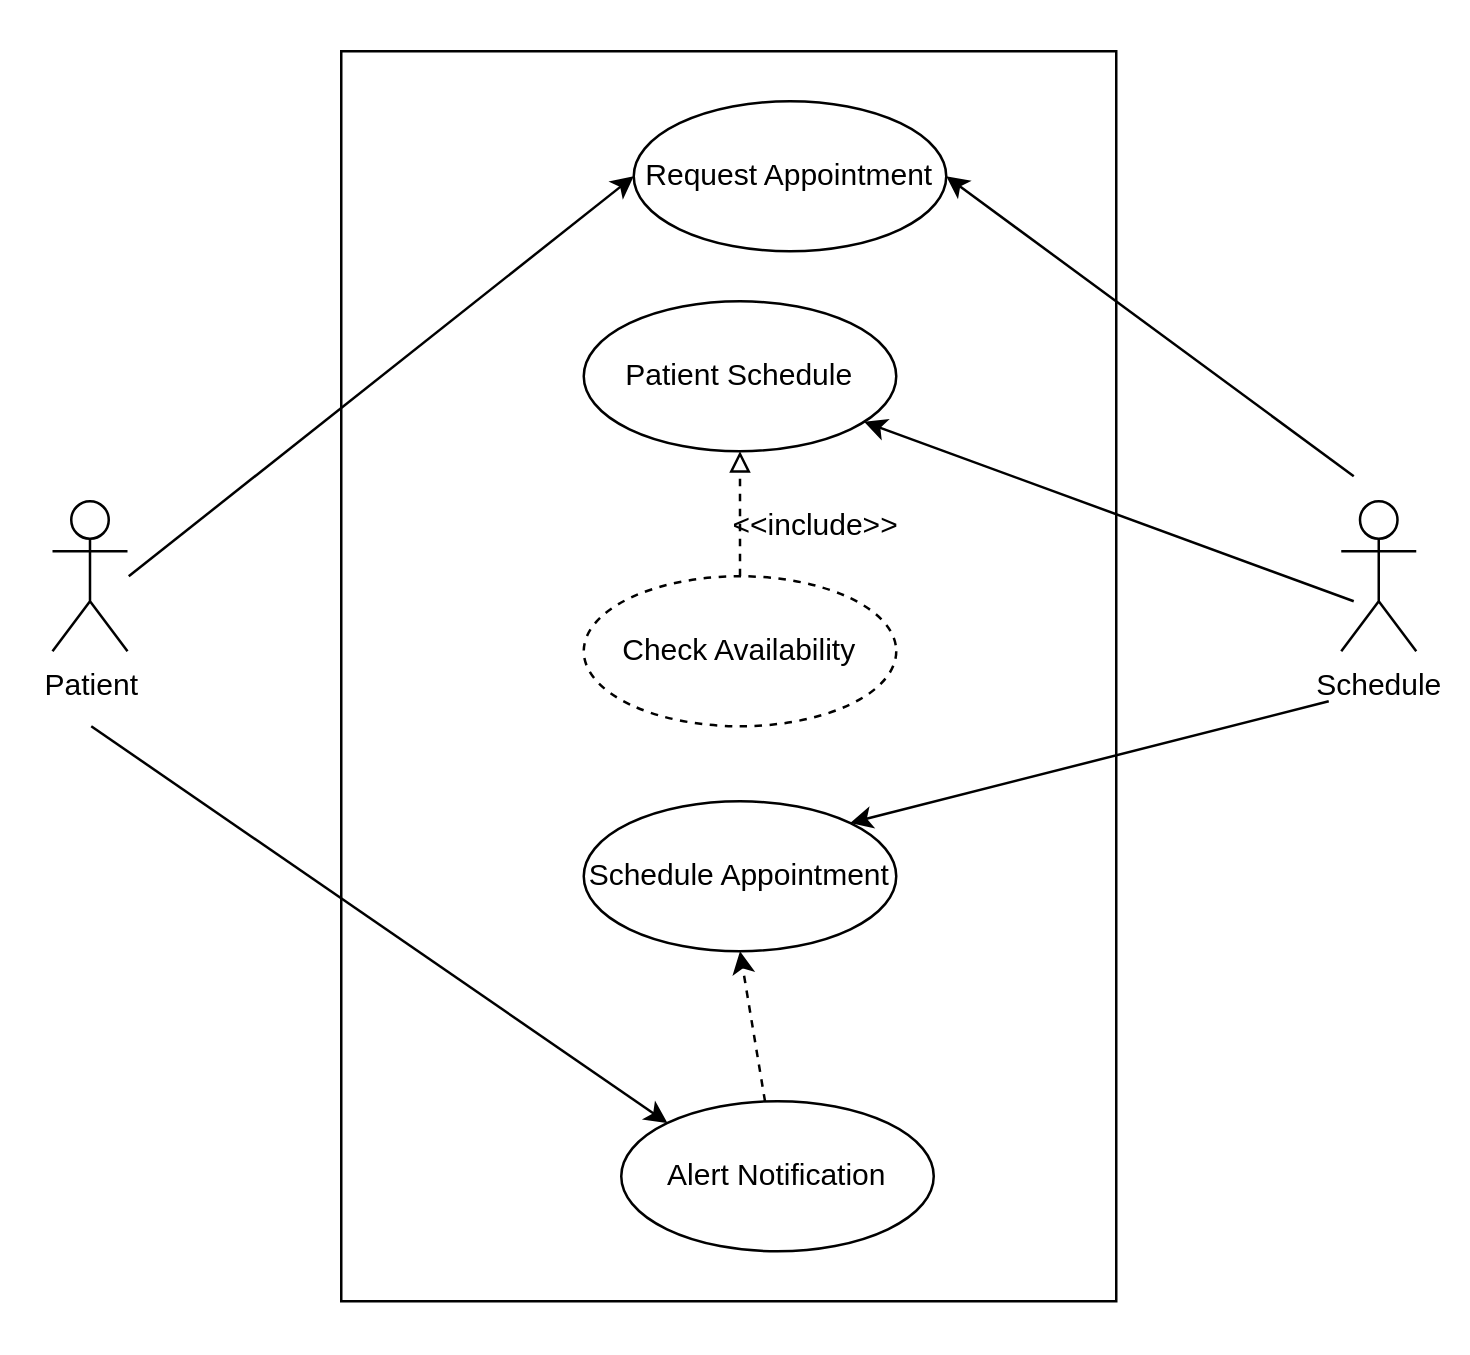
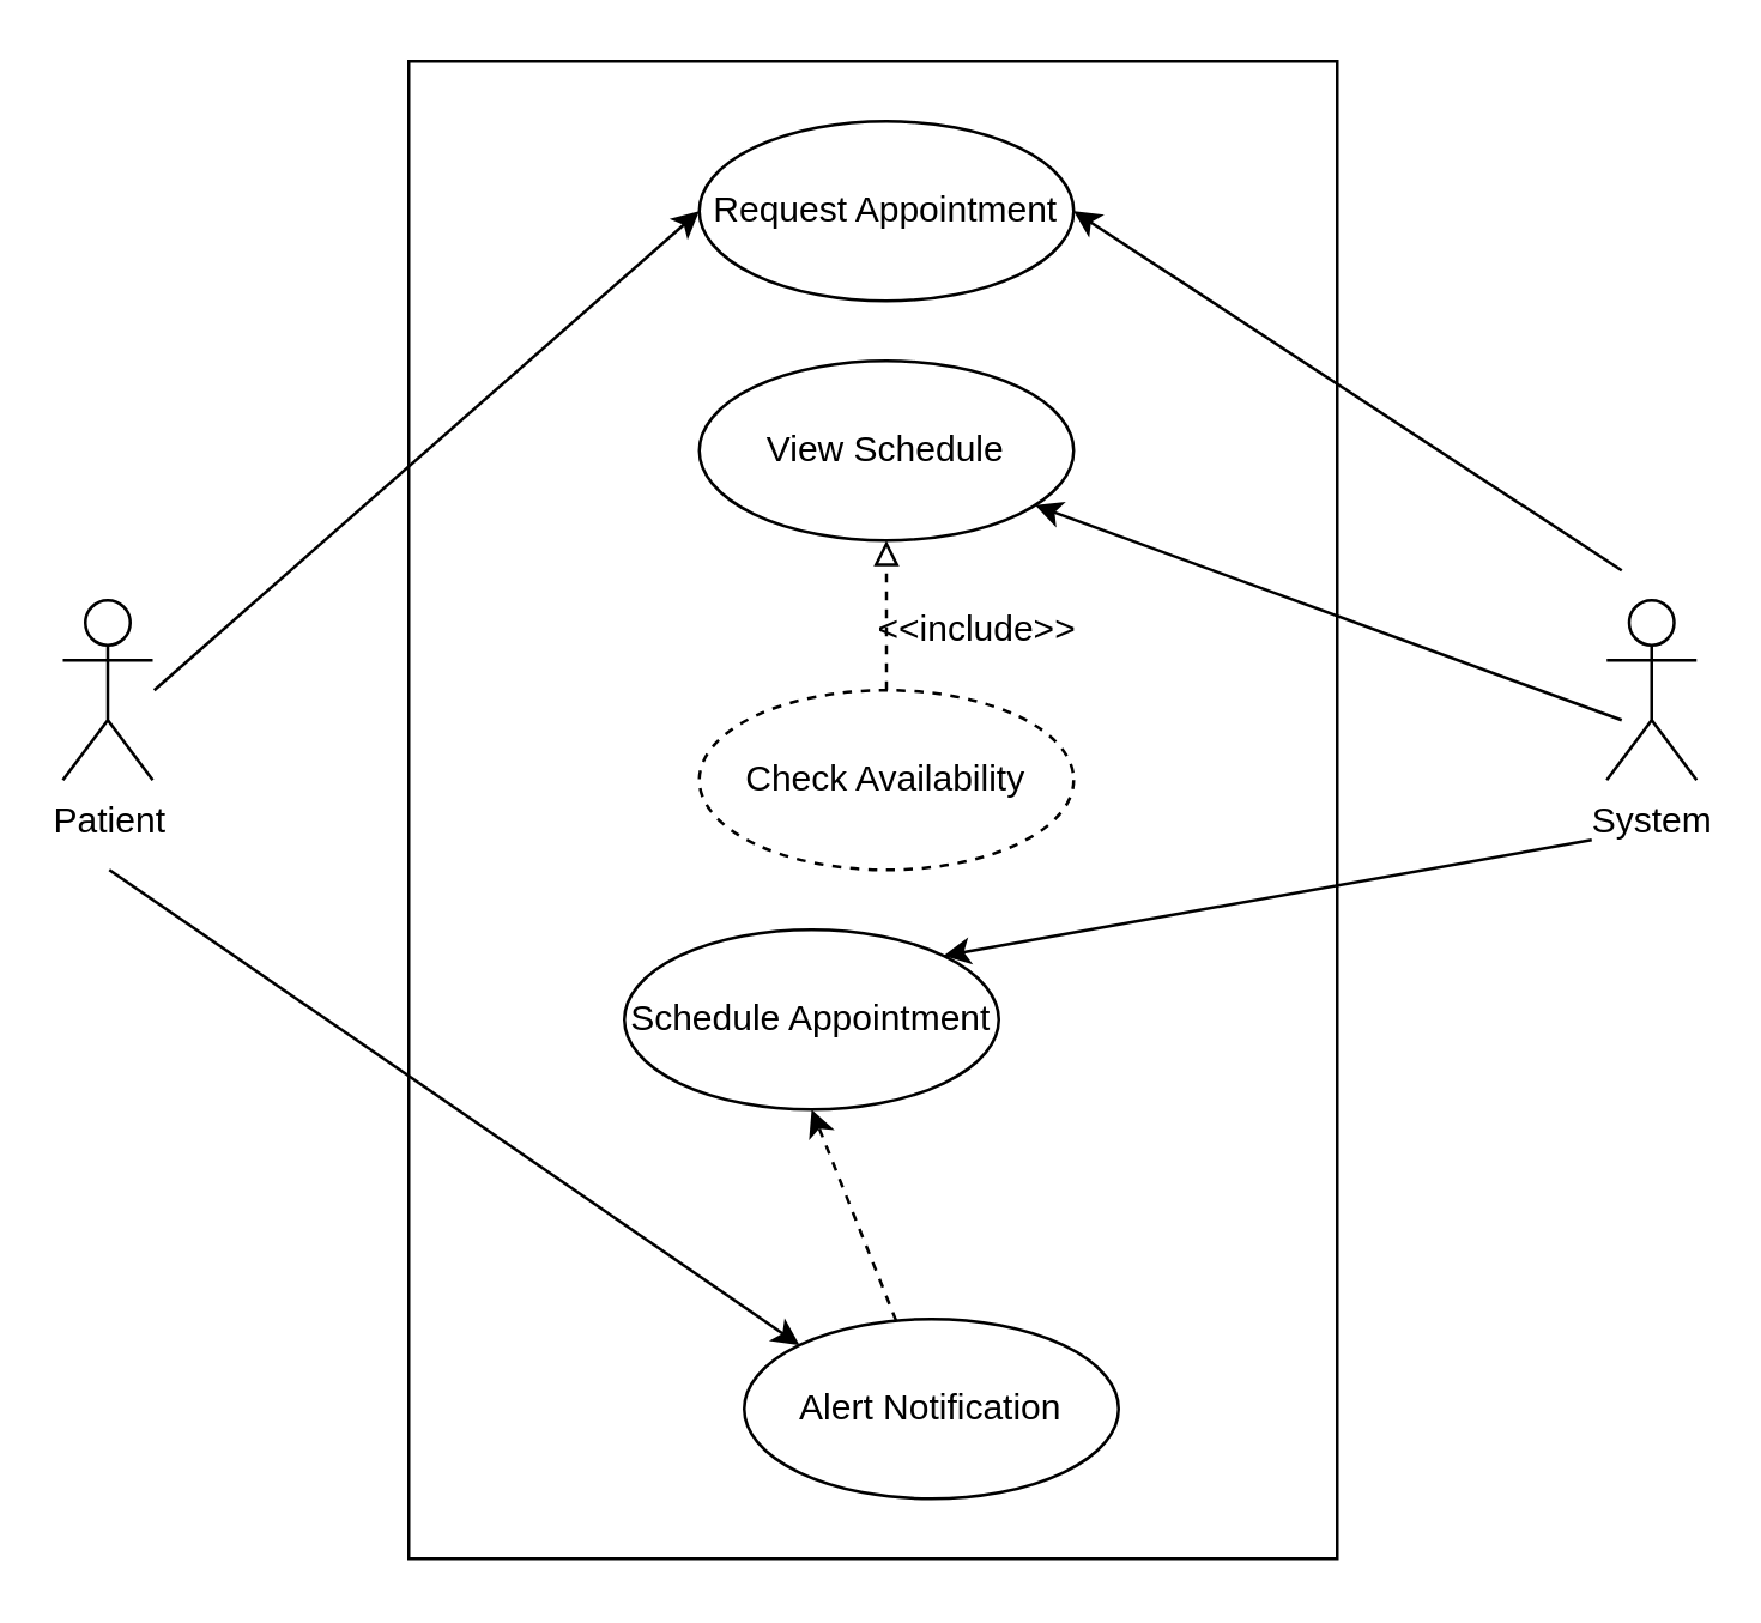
- <mxCell id="4" value="Request Appointment" style="ellipse;whiteSpace=wrap;html=1;" vertex="1" parent="1"><mxGeometry x="253" y="40" width="125" height="60" as="geometry" /></mxCell>
+ <mxCell id="4" value="Request Appointment" style="ellipse;whiteSpace=wrap;html=1;" vertex="1" parent="1"><mxGeometry x="233" y="40" width="125" height="60" as="geometry" /></mxCell>
- <mxCell id="5" value="Patient Schedule" style="ellipse;whiteSpace=wrap;html=1;" vertex="1" parent="1"><mxGeometry x="233" y="120" width="125" height="60" as="geometry" /></mxCell>
+ <mxCell id="5" value="View Schedule" style="ellipse;whiteSpace=wrap;html=1;" vertex="1" parent="1"><mxGeometry x="233" y="120" width="125" height="60" as="geometry" /></mxCell>
- <mxCell id="3" value="Schedule" style="shape=umlActor;verticalLabelPosition=bottom;labelBackgroundColor=#ffffff;verticalAlign=top;html=1;" vertex="1" parent="1"><mxGeometry x="536" y="200" width="30" height="60" as="geometry" /></mxCell>
+ <mxCell id="3" value="System" style="shape=umlActor;verticalLabelPosition=bottom;labelBackgroundColor=#ffffff;verticalAlign=top;html=1;" vertex="1" parent="1"><mxGeometry x="536" y="200" width="30" height="60" as="geometry" /></mxCell>
- <mxCell id="7" value="Schedule Appointment&lt;br&gt;" style="ellipse;whiteSpace=wrap;html=1;" vertex="1" parent="1"><mxGeometry x="233" y="320" width="125" height="60" as="geometry" /></mxCell>
+ <mxCell id="7" value="Schedule Appointment&lt;br&gt;" style="ellipse;whiteSpace=wrap;html=1;" vertex="1" parent="1"><mxGeometry x="208" y="310" width="125" height="60" as="geometry" /></mxCell>
